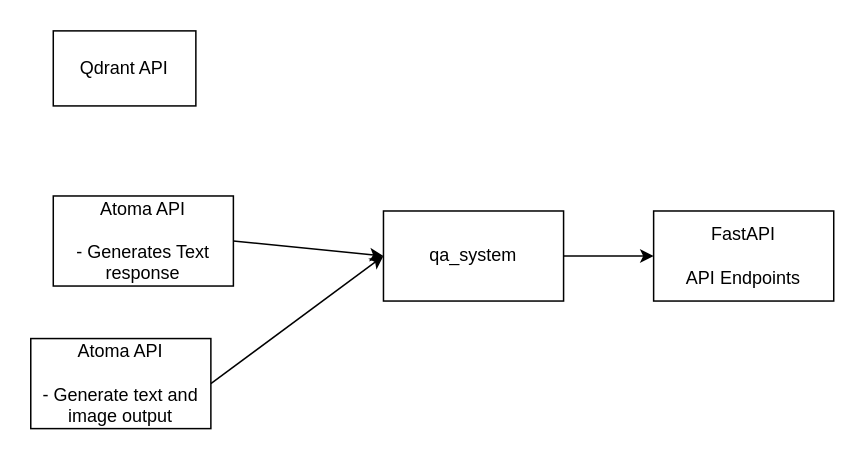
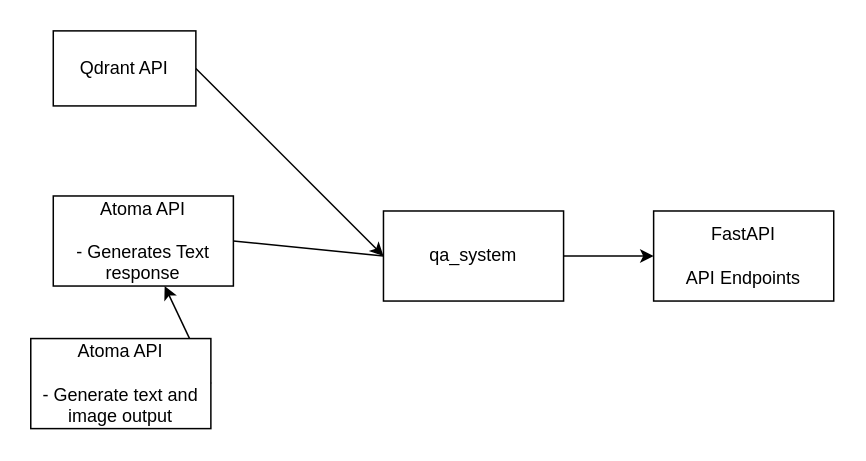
+ <mxCell id="9" style="edgeStyle=none;html=1;exitX=1;exitY=0.5;exitDx=0;exitDy=0;entryX=0;entryY=0.5;entryDx=0;entryDy=0;" parent="1" source="10" target="7" edge="1"><mxGeometry relative="1" as="geometry" /></mxCell>
- <mxCell id="2" style="edgeStyle=none;html=1;exitX=1;exitY=0.5;exitDx=0;exitDy=0;entryX=0;entryY=0.5;entryDx=0;entryDy=0;" parent="1" source="3" target="7" edge="1"><mxGeometry relative="1" as="geometry" /></mxCell>
+ <mxCell id="2" style="edgeStyle=none;html=1;exitX=1;exitY=0.5;exitDx=0;exitDy=0;entryX=0;entryY=0.5;entryDx=0;entryDy=0;endArrow=none;" parent="1" source="3" target="7" edge="1"><mxGeometry relative="1" as="geometry" /></mxCell>
- <mxCell id="4" style="edgeStyle=none;html=1;exitX=1;exitY=0.5;exitDx=0;exitDy=0;entryX=0;entryY=0.5;entryDx=0;entryDy=0;" parent="1" source="5" target="7" edge="1"><mxGeometry relative="1" as="geometry"><mxPoint x="255" y="170" as="targetPoint" /></mxGeometry></mxCell>
+ <mxCell id="4" style="edgeStyle=none;html=1;exitX=1;exitY=0.5;exitDx=0;exitDy=0;" parent="1" source="5" target="3" edge="1"><mxGeometry relative="1" as="geometry"><mxPoint x="255" y="170" as="targetPoint" /></mxGeometry></mxCell>
